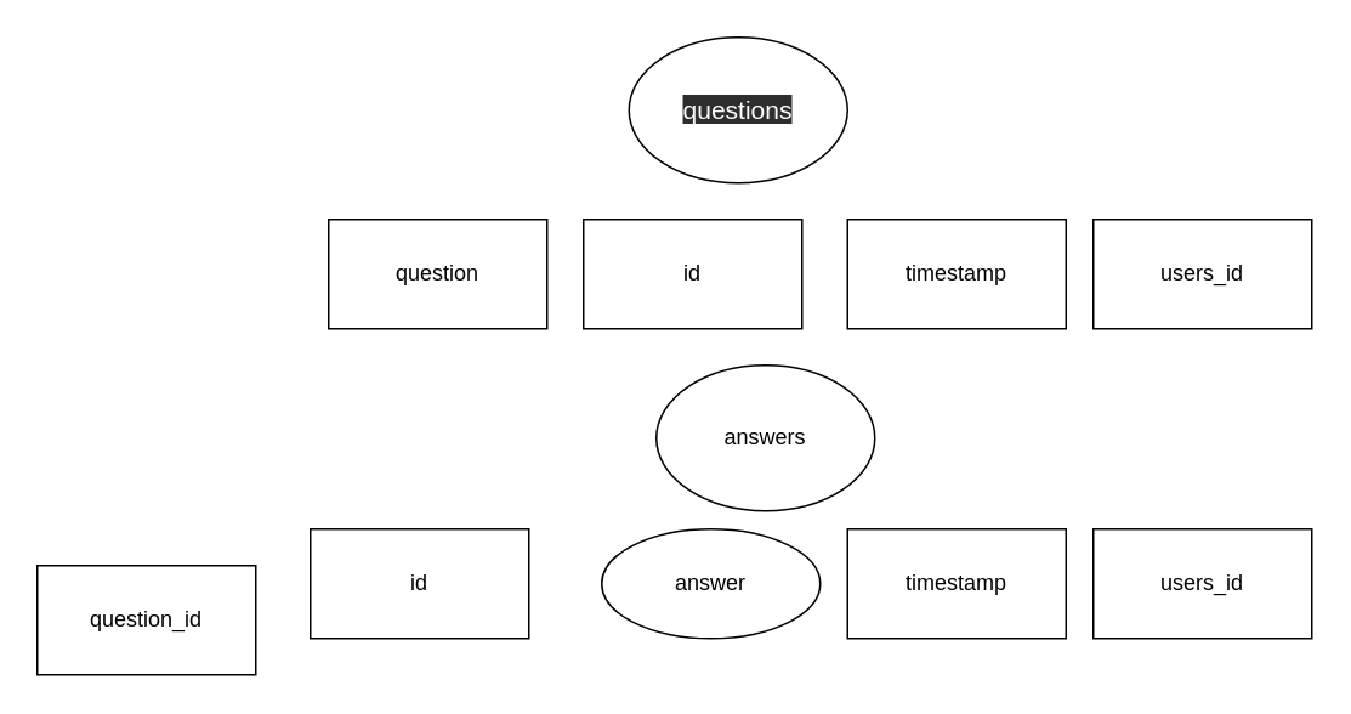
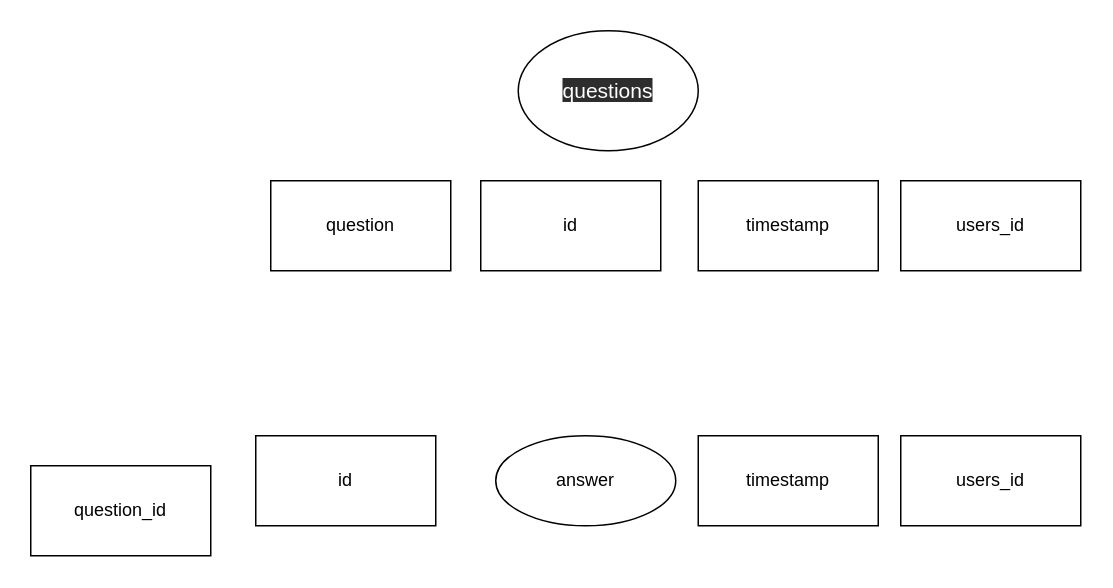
- <mxCell id="7" value="answers" style="ellipse;whiteSpace=wrap;html=1;" vertex="1" parent="1"><mxGeometry x="360" y="200" width="120" height="80" as="geometry" /></mxCell>
